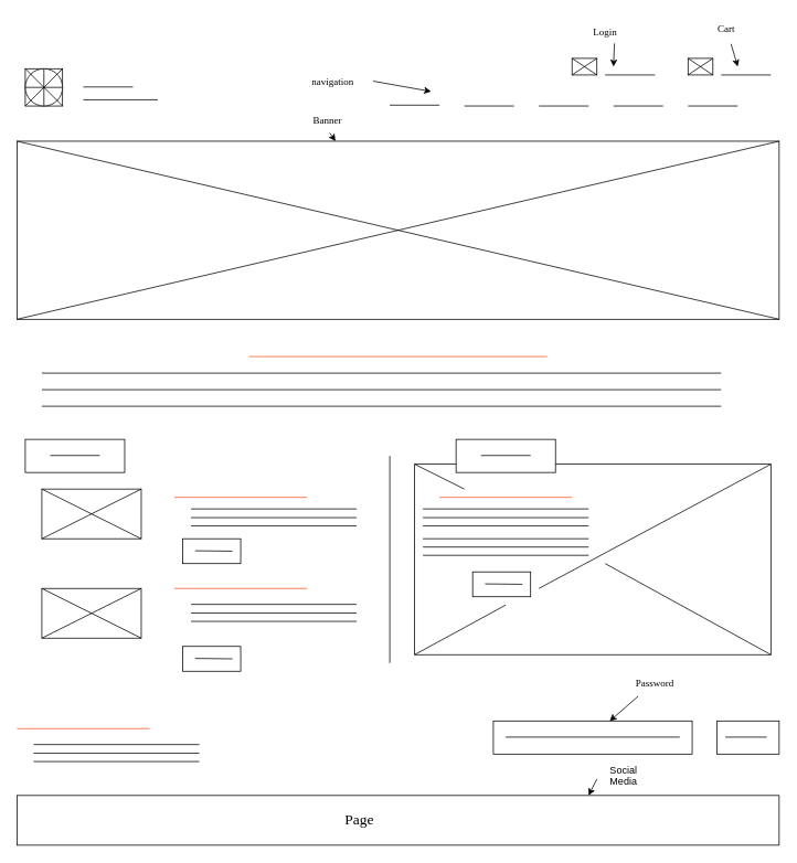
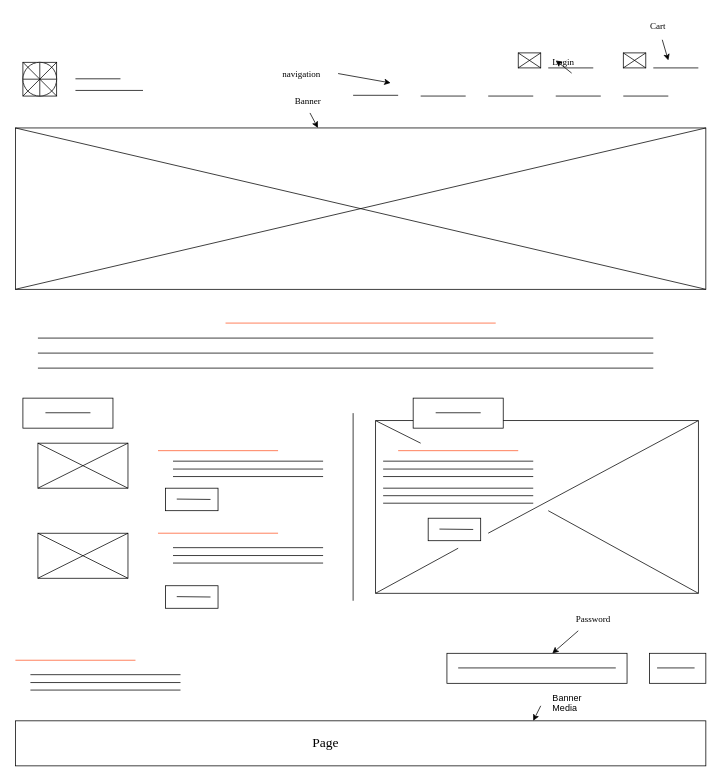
- <mxCell id="29" value="&lt;font face=&quot;Times New Roman&quot;&gt;Login&lt;/font&gt;" style="text;strokeColor=none;fillColor=none;align=left;verticalAlign=middle;spacingLeft=4;spacingRight=4;overflow=hidden;points=[[0,0.5],[1,0.5]];portConstraint=eastwest;rotatable=0;whiteSpace=wrap;html=1;" vertex="1" parent="1"><mxGeometry x="710" y="22.5" width="80" height="30" as="geometry" /></mxCell>
+ <mxCell id="29" value="&lt;font face=&quot;Times New Roman&quot;&gt;Login&lt;/font&gt;" style="text;strokeColor=none;fillColor=none;align=left;verticalAlign=middle;spacingLeft=4;spacingRight=4;overflow=hidden;points=[[0,0.5],[1,0.5]];portConstraint=eastwest;rotatable=0;whiteSpace=wrap;html=1;" vertex="1" parent="1"><mxGeometry x="730" y="67.5" width="80" height="30" as="geometry" /></mxCell>
- <mxCell id="27" value="&lt;blockquote style=&quot;margin: 0 0 0 40px; border: none; padding: 0px;&quot;&gt;&lt;font face=&quot;Times New Roman&quot;&gt;Banner&lt;/font&gt;&lt;/blockquote&gt;" style="text;html=1;align=center;verticalAlign=middle;whiteSpace=wrap;rounded=0;" vertex="1" parent="1"><mxGeometry x="330" y="130" width="90" height="30" as="geometry" /></mxCell>
+ <mxCell id="27" value="&lt;blockquote style=&quot;margin: 0 0 0 40px; border: none; padding: 0px;&quot;&gt;&lt;font face=&quot;Times New Roman&quot;&gt;Banner&lt;/font&gt;&lt;/blockquote&gt;" style="text;html=1;align=center;verticalAlign=middle;whiteSpace=wrap;rounded=0;" vertex="1" parent="1"><mxGeometry x="345" y="120" width="90" height="30" as="geometry" /></mxCell>
- <mxCell id="80" value="Social Media" style="text;strokeColor=none;fillColor=none;align=left;verticalAlign=middle;spacingLeft=4;spacingRight=4;overflow=hidden;points=[[0,0.5],[1,0.5]];portConstraint=eastwest;rotatable=0;whiteSpace=wrap;html=1;" vertex="1" parent="1"><mxGeometry x="730" y="920" width="50" height="30" as="geometry" /></mxCell>
+ <mxCell id="80" value="Banner Media" style="text;strokeColor=none;fillColor=none;align=left;verticalAlign=middle;spacingLeft=4;spacingRight=4;overflow=hidden;points=[[0,0.5],[1,0.5]];portConstraint=eastwest;rotatable=0;whiteSpace=wrap;html=1;" vertex="1" parent="1"><mxGeometry x="730" y="920" width="50" height="30" as="geometry" /></mxCell>
